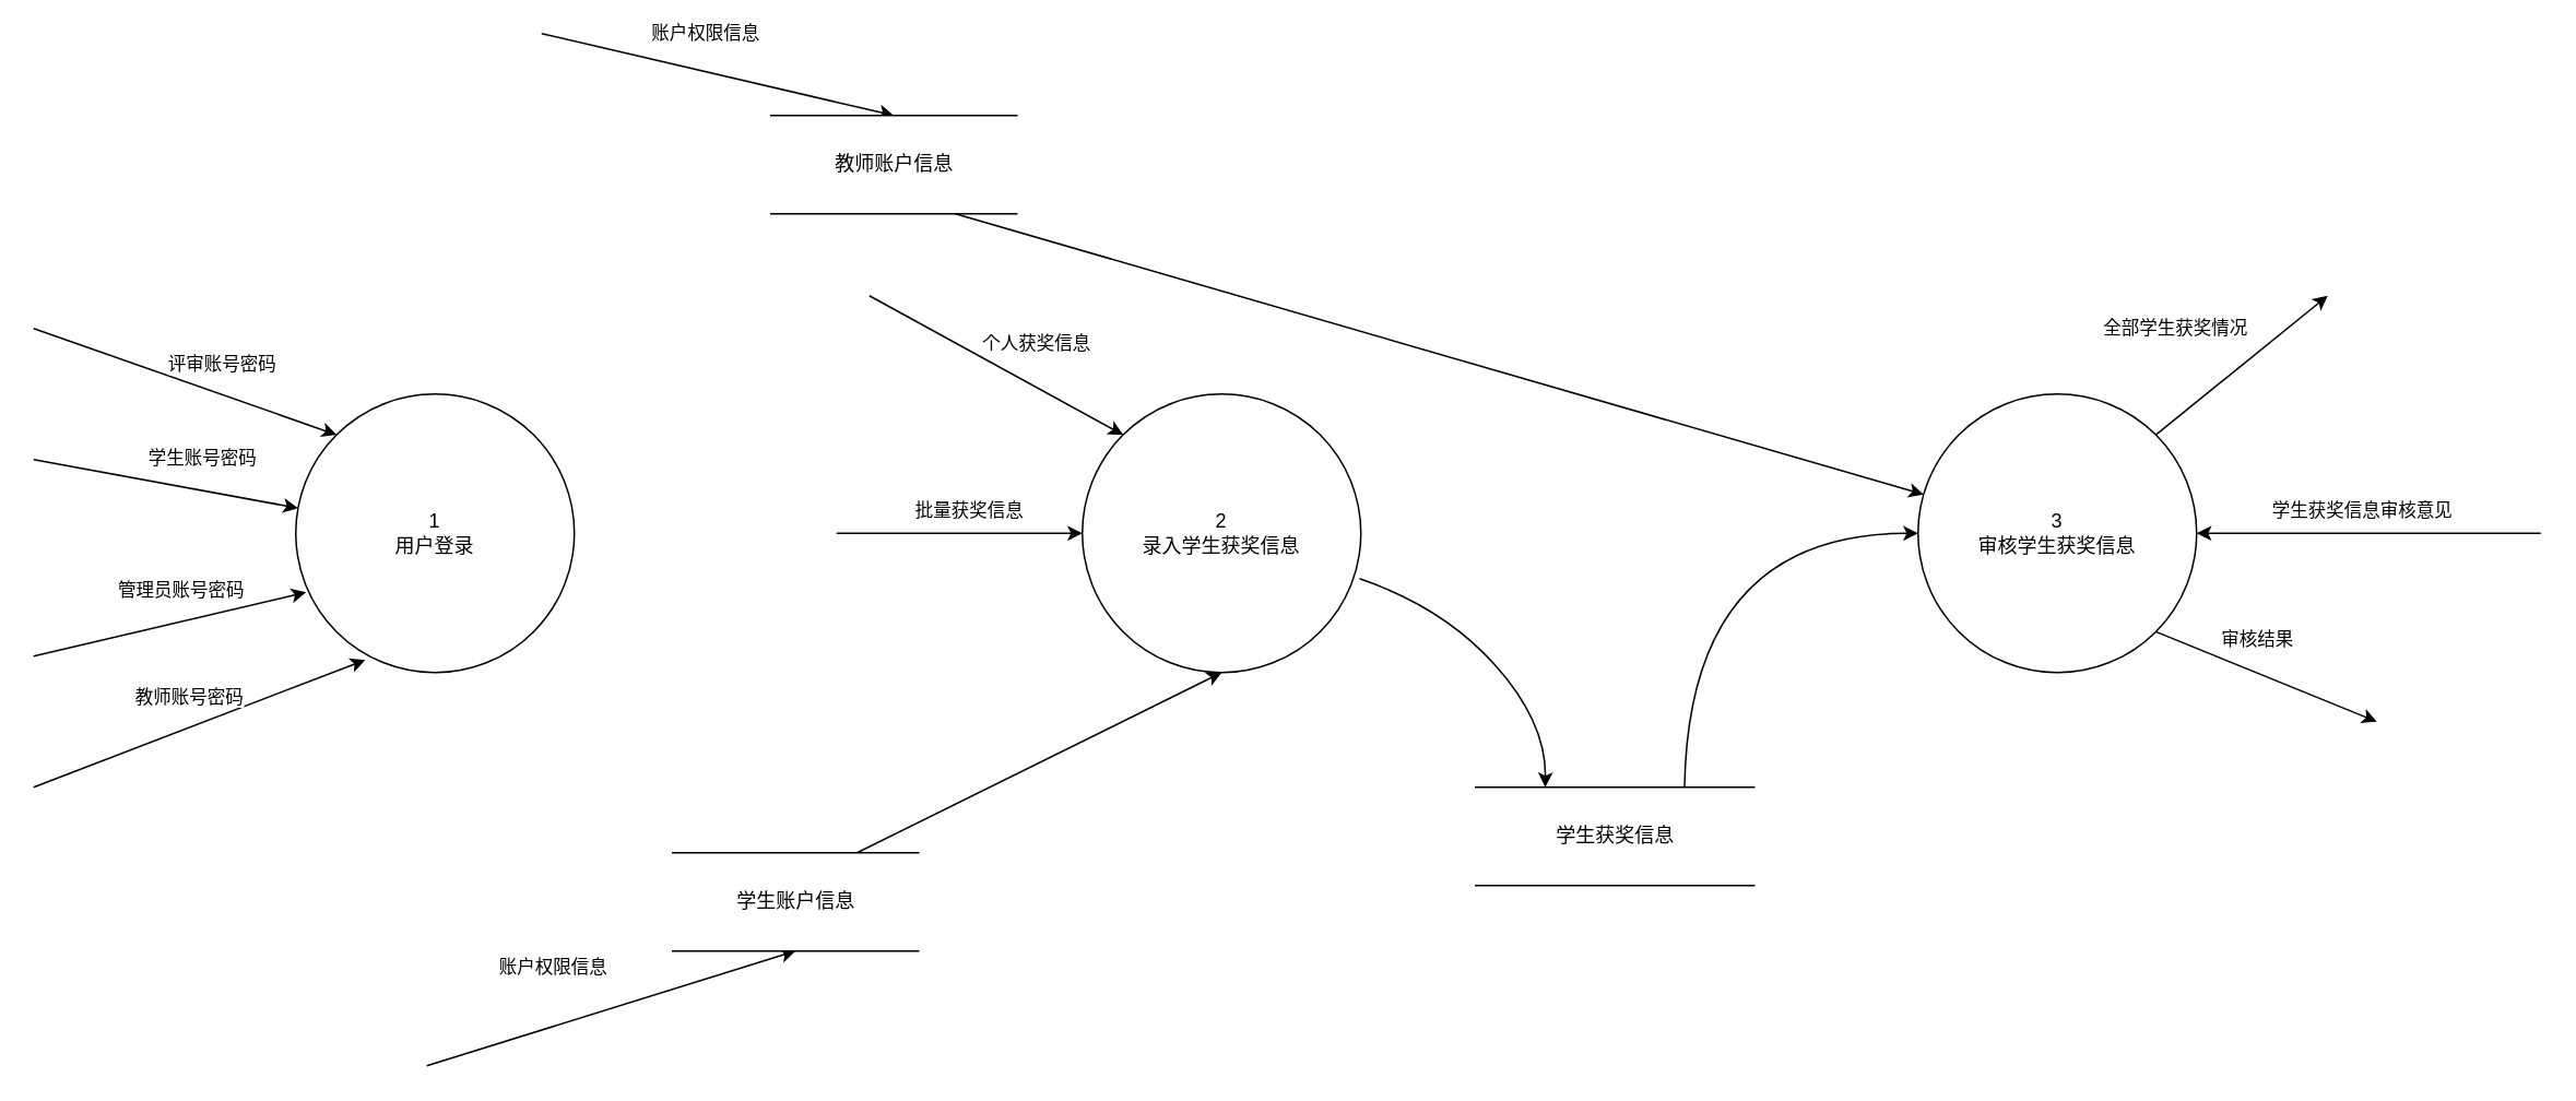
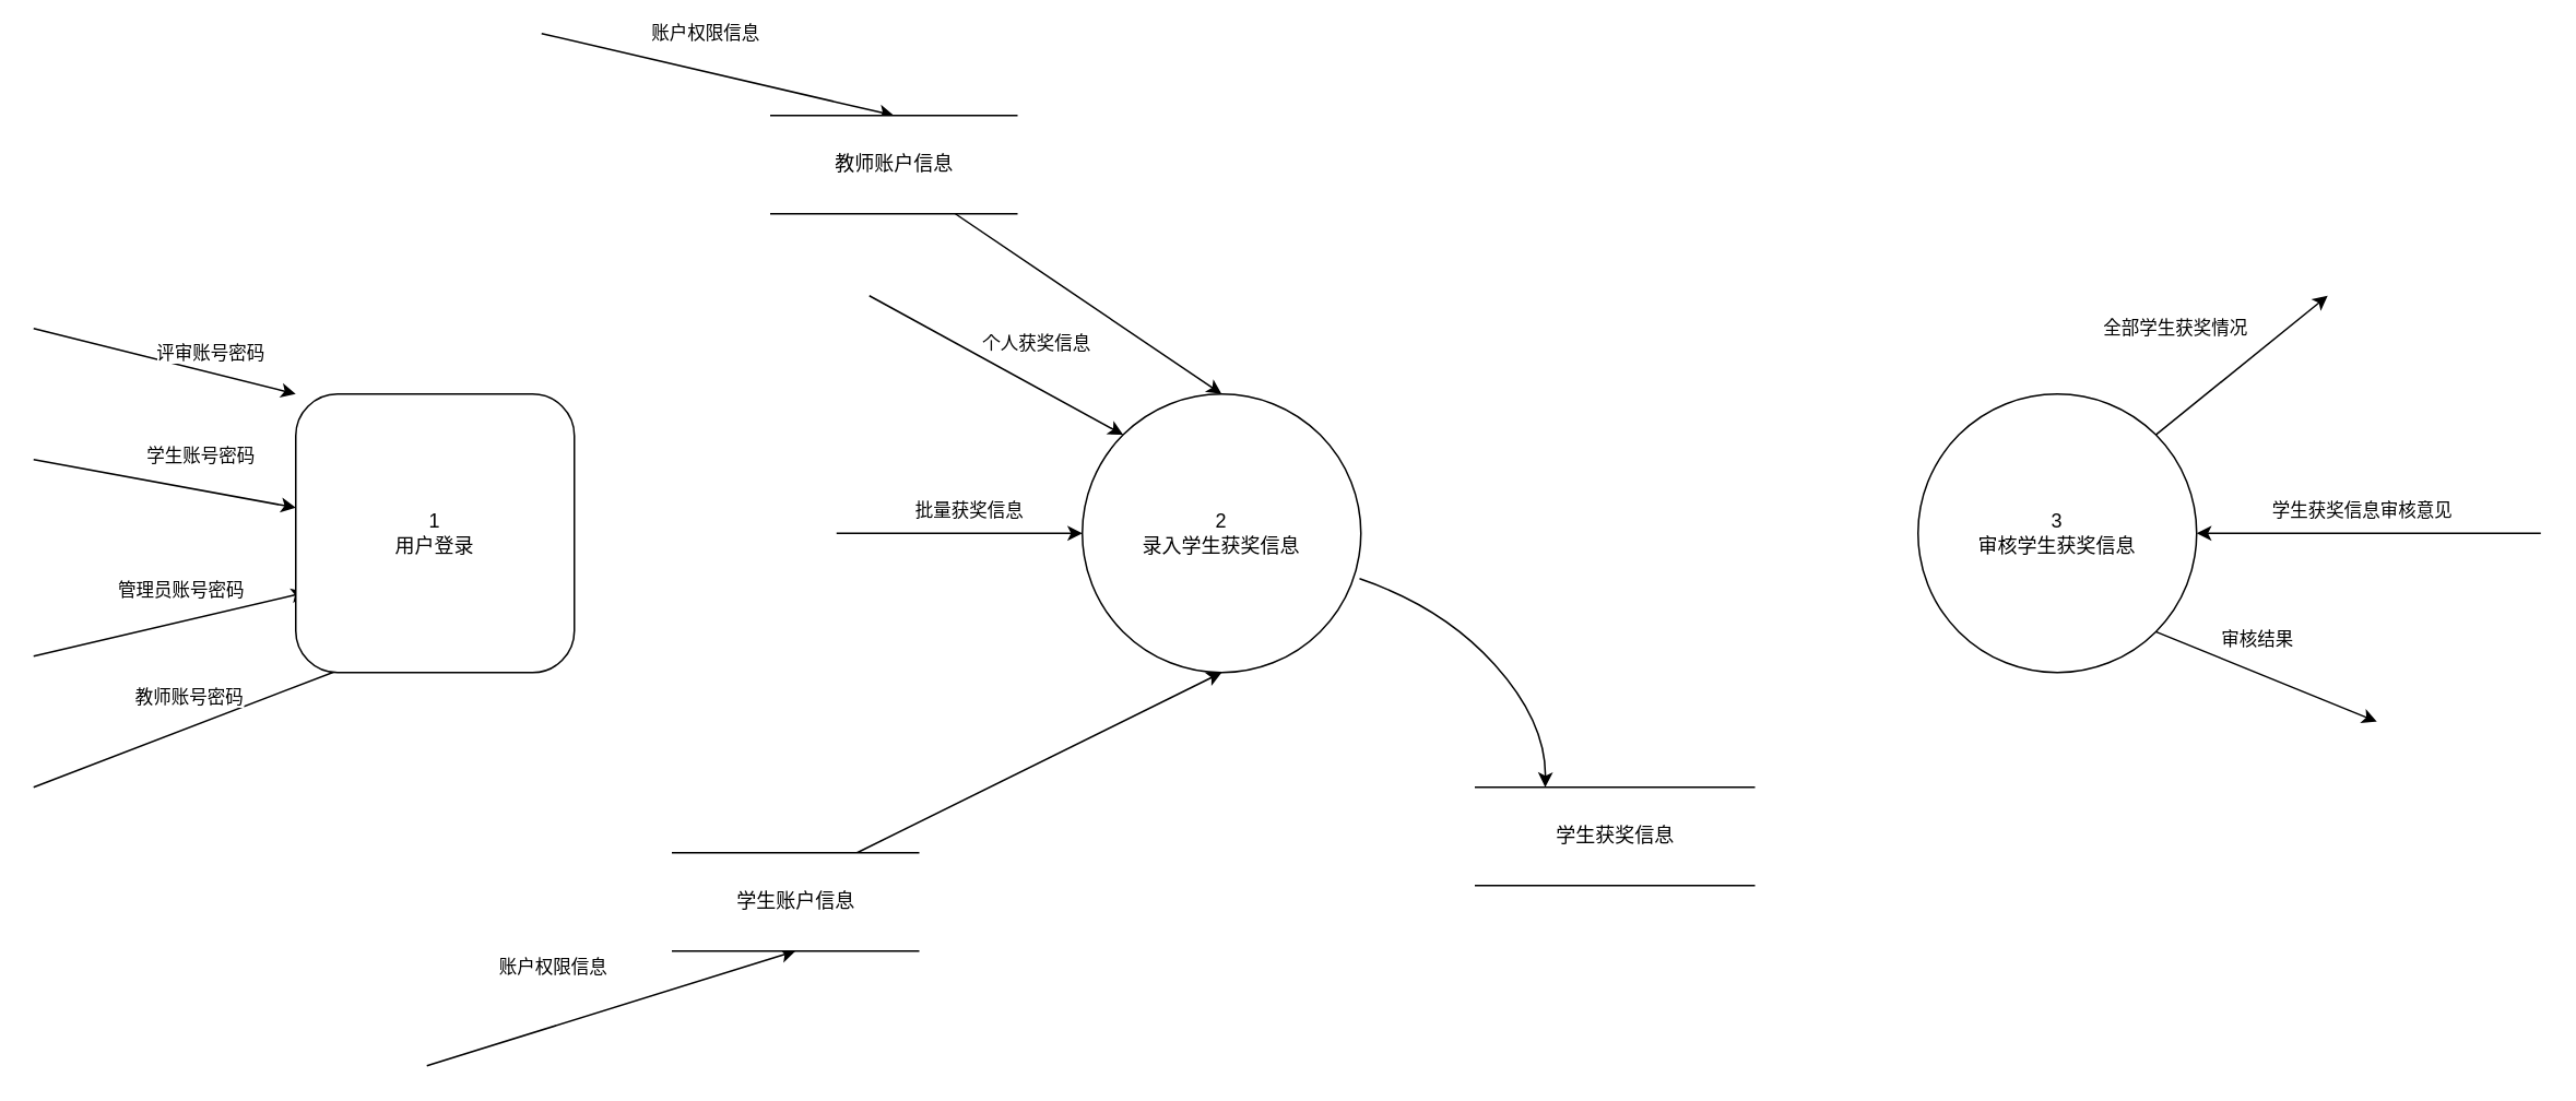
- <mxCell id="30" style="edgeStyle=none;html=1;exitX=0.75;exitY=1;exitDx=0;exitDy=0;" parent="1" source="33" target="13" edge="1"><mxGeometry relative="1" as="geometry" /></mxCell>
+ <mxCell id="30" style="edgeStyle=none;html=1;exitX=0.75;exitY=1;exitDx=0;exitDy=0;entryX=0.5;entryY=0;entryDx=0;entryDy=0;" parent="1" source="33" target="8" edge="1"><mxGeometry relative="1" as="geometry" /></mxCell>
- <mxCell id="22" value="1&lt;br&gt;用户登录" style="ellipse;whiteSpace=wrap;html=1;aspect=fixed;" parent="1" vertex="1"><mxGeometry x="180" y="240" width="170" height="170" as="geometry" /></mxCell>
+ <mxCell id="22" value="1&lt;br&gt;用户登录" style="whiteSpace=wrap;html=1;aspect=fixed;rounded=1;" parent="1" vertex="1"><mxGeometry x="180" y="240" width="170" height="170" as="geometry" /></mxCell>
- <mxCell id="25" value="" style="curved=1;endArrow=classic;html=1;exitX=0.75;exitY=0;exitDx=0;exitDy=0;entryX=0;entryY=0.5;entryDx=0;entryDy=0;" parent="1" source="23" target="13" edge="1"><mxGeometry width="50" height="50" relative="1" as="geometry"><mxPoint x="1010" y="360" as="sourcePoint" /><mxPoint x="1060" y="310" as="targetPoint" /><Array as="points"><mxPoint x="1030" y="325" /></Array></mxGeometry></mxCell>
